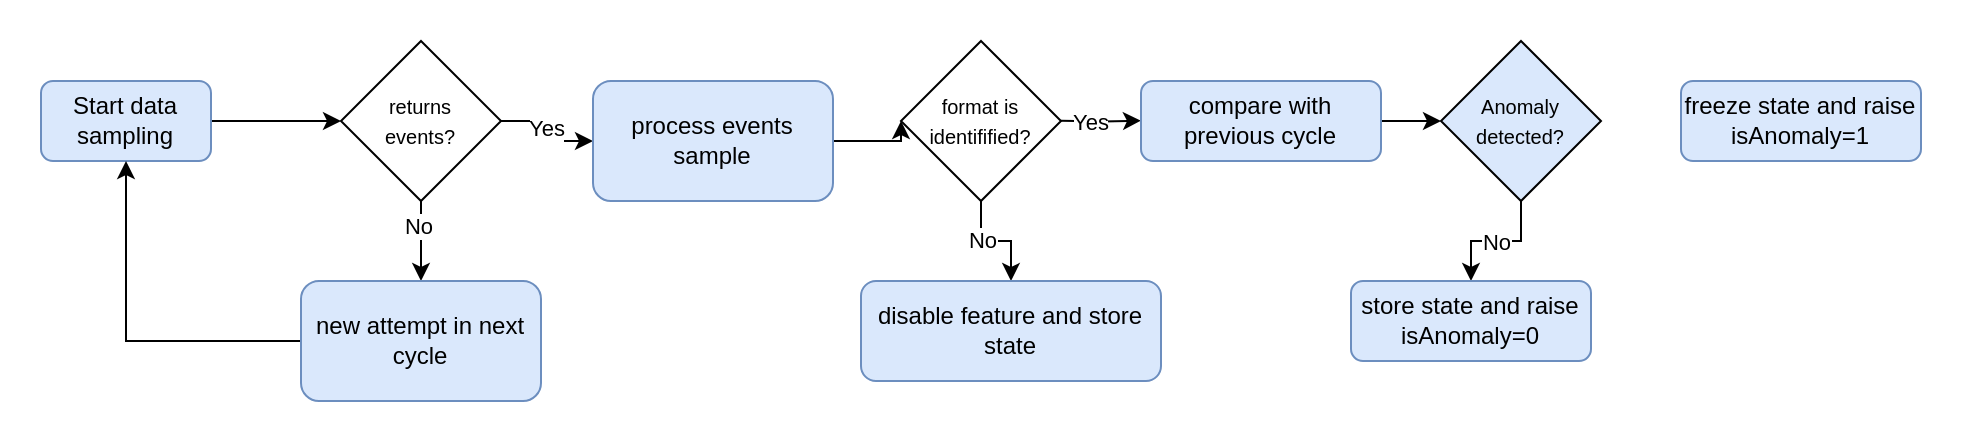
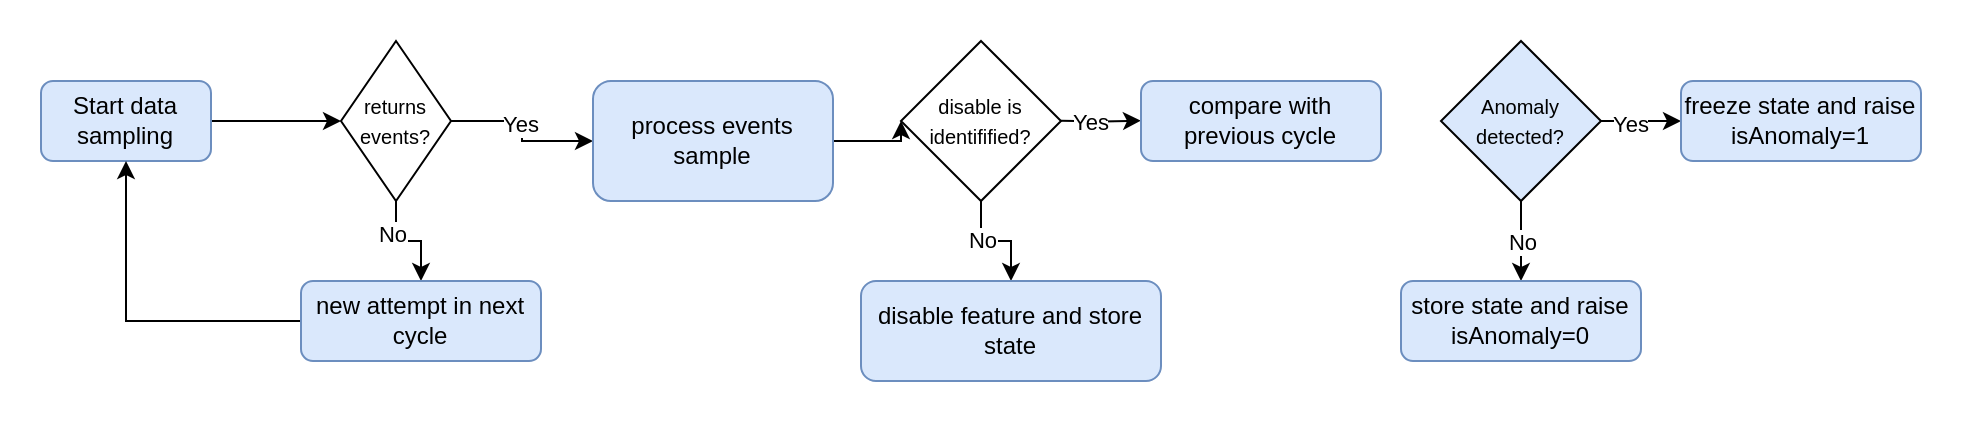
- <mxCell id="8" value="&lt;font style=&quot;font-size: 10px&quot;&gt;returns&lt;br&gt;events?&lt;/font&gt;" style="rhombus;whiteSpace=wrap;html=1;" vertex="1" parent="1"><mxGeometry x="170" y="20" width="80" height="80" as="geometry" /></mxCell>
+ <mxCell id="8" value="&lt;font style=&quot;font-size: 10px&quot;&gt;returns&lt;br&gt;events?&lt;/font&gt;" style="rhombus;whiteSpace=wrap;html=1;" vertex="1" parent="1"><mxGeometry x="170" y="20" width="55" height="80" as="geometry" /></mxCell>
- <mxCell id="17" value="&lt;font style=&quot;font-size: 10px&quot;&gt;format is identifified?&lt;/font&gt;" style="rhombus;whiteSpace=wrap;html=1;" vertex="1" parent="1"><mxGeometry x="450" y="20" width="80" height="80" as="geometry" /></mxCell>
+ <mxCell id="17" value="&lt;font style=&quot;font-size: 10px&quot;&gt;disable is identifified?&lt;/font&gt;" style="rhombus;whiteSpace=wrap;html=1;" vertex="1" parent="1"><mxGeometry x="450" y="20" width="80" height="80" as="geometry" /></mxCell>
- <mxCell id="18" style="edgeStyle=orthogonalEdgeStyle;rounded=0;orthogonalLoop=1;jettySize=auto;html=1;exitX=1;exitY=0.5;exitDx=0;exitDy=0;" edge="1" parent="1" source="19" target="25"><mxGeometry relative="1" as="geometry" /></mxCell>
+ <mxCell id="21" style="edgeStyle=orthogonalEdgeStyle;rounded=0;orthogonalLoop=1;jettySize=auto;html=1;exitX=1;exitY=0.5;exitDx=0;exitDy=0;entryX=0;entryY=0.5;entryDx=0;entryDy=0;" edge="1" parent="1" source="25" target="26"><mxGeometry relative="1" as="geometry" /></mxCell>
+ <mxCell id="22" value="Yes" style="edgeLabel;html=1;align=center;verticalAlign=middle;resizable=0;points=[];" vertex="1" connectable="0" parent="21"><mxGeometry x="-0.276" y="-1" relative="1" as="geometry"><mxPoint as="offset" /></mxGeometry></mxCell>
- <mxCell id="27" value="store state and raise isAnomaly=0" style="rounded=1;whiteSpace=wrap;html=1;fontSize=12;glass=0;strokeWidth=1;shadow=0;fillColor=#dae8fc;strokeColor=#6c8ebf;" vertex="1" parent="1"><mxGeometry x="675" y="140" width="120" height="40" as="geometry" /></mxCell>
+ <mxCell id="27" value="store state and raise isAnomaly=0" style="rounded=1;whiteSpace=wrap;html=1;fontSize=12;glass=0;strokeWidth=1;shadow=0;fillColor=#dae8fc;strokeColor=#6c8ebf;" vertex="1" parent="1"><mxGeometry x="700" y="140" width="120" height="40" as="geometry" /></mxCell>
- <mxCell id="12" value="new attempt in next cycle" style="rounded=1;whiteSpace=wrap;html=1;fontSize=12;glass=0;strokeWidth=1;shadow=0;fillColor=#dae8fc;strokeColor=#6c8ebf;" vertex="1" parent="1"><mxGeometry x="150" y="140" width="120" height="60" as="geometry" /></mxCell>
+ <mxCell id="12" value="new attempt in next cycle" style="rounded=1;whiteSpace=wrap;html=1;fontSize=12;glass=0;strokeWidth=1;shadow=0;fillColor=#dae8fc;strokeColor=#6c8ebf;" vertex="1" parent="1"><mxGeometry x="150" y="140" width="120" height="40" as="geometry" /></mxCell>
